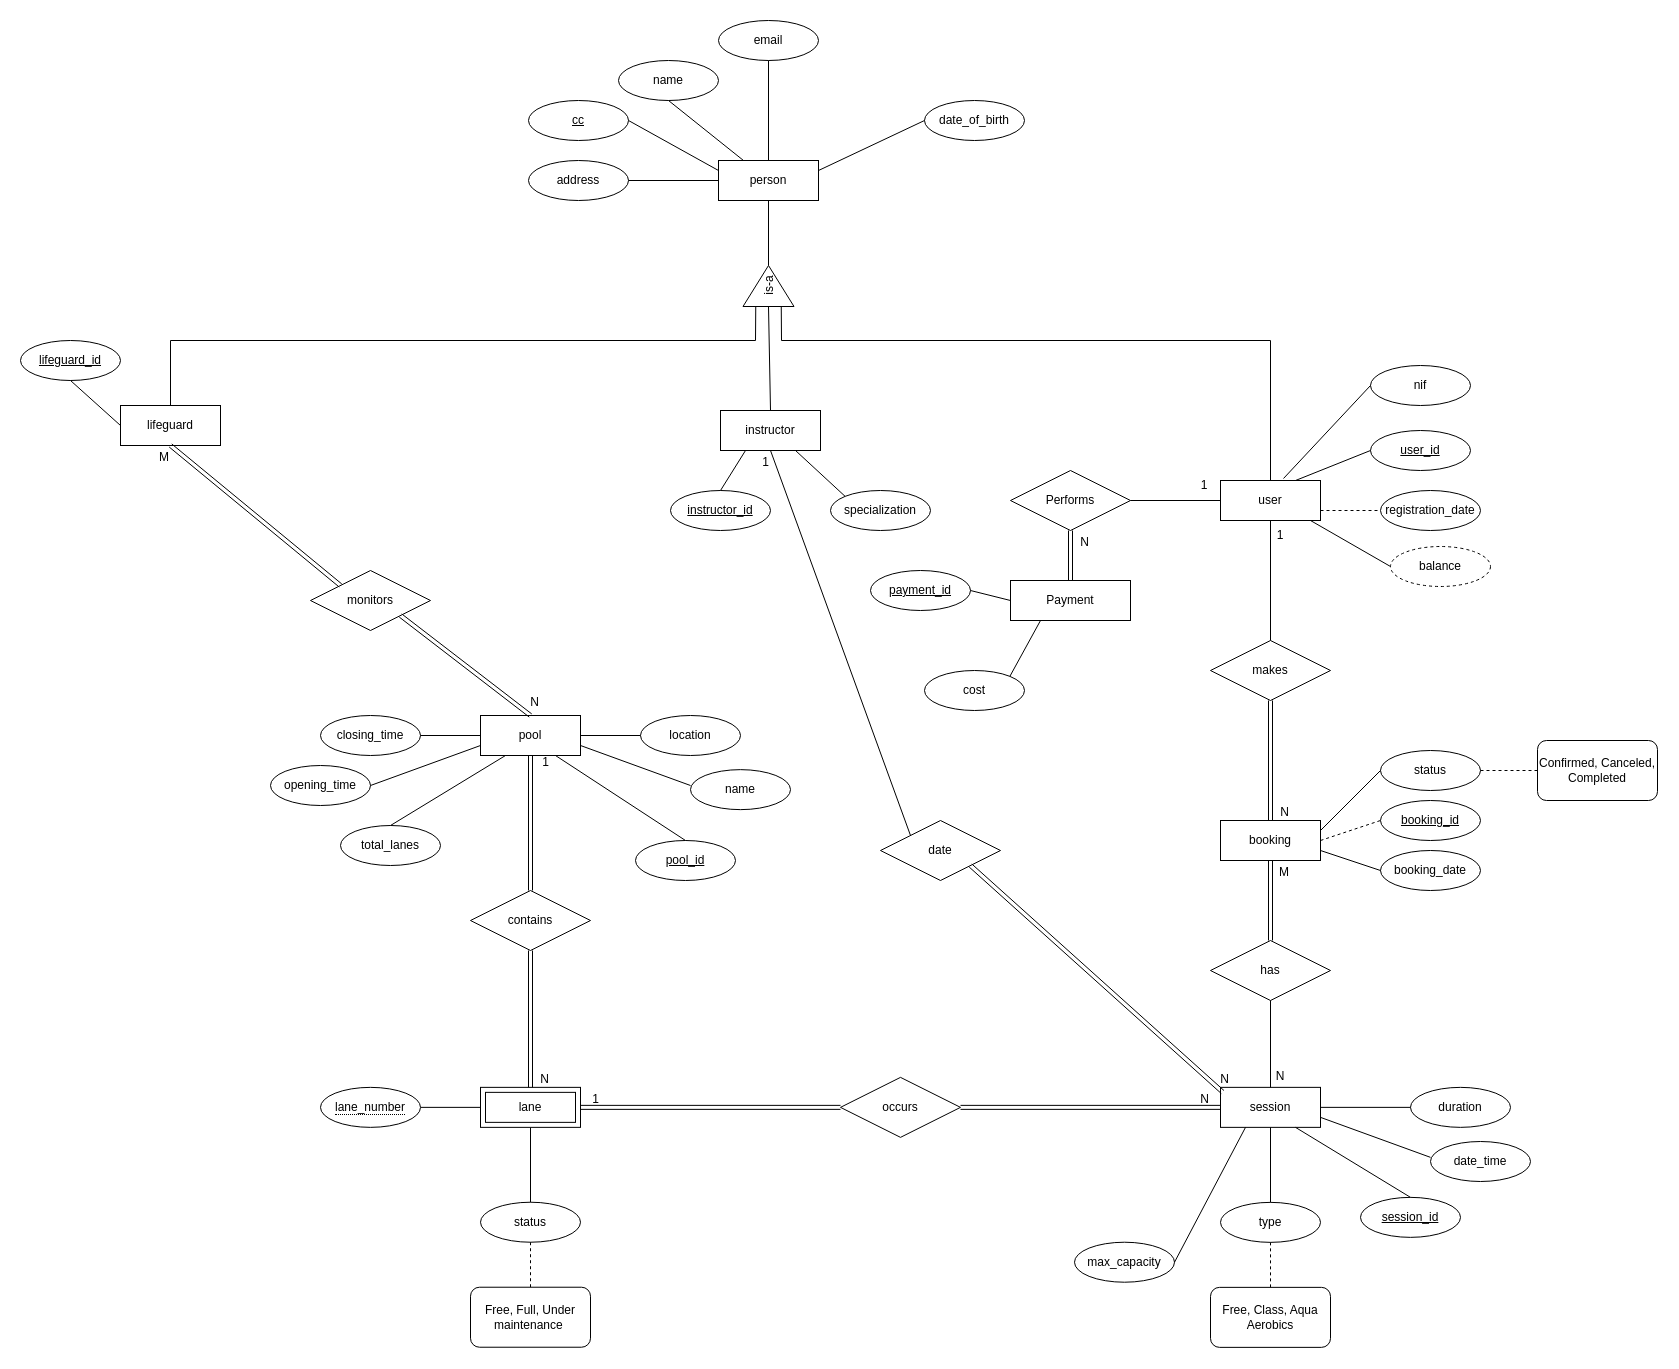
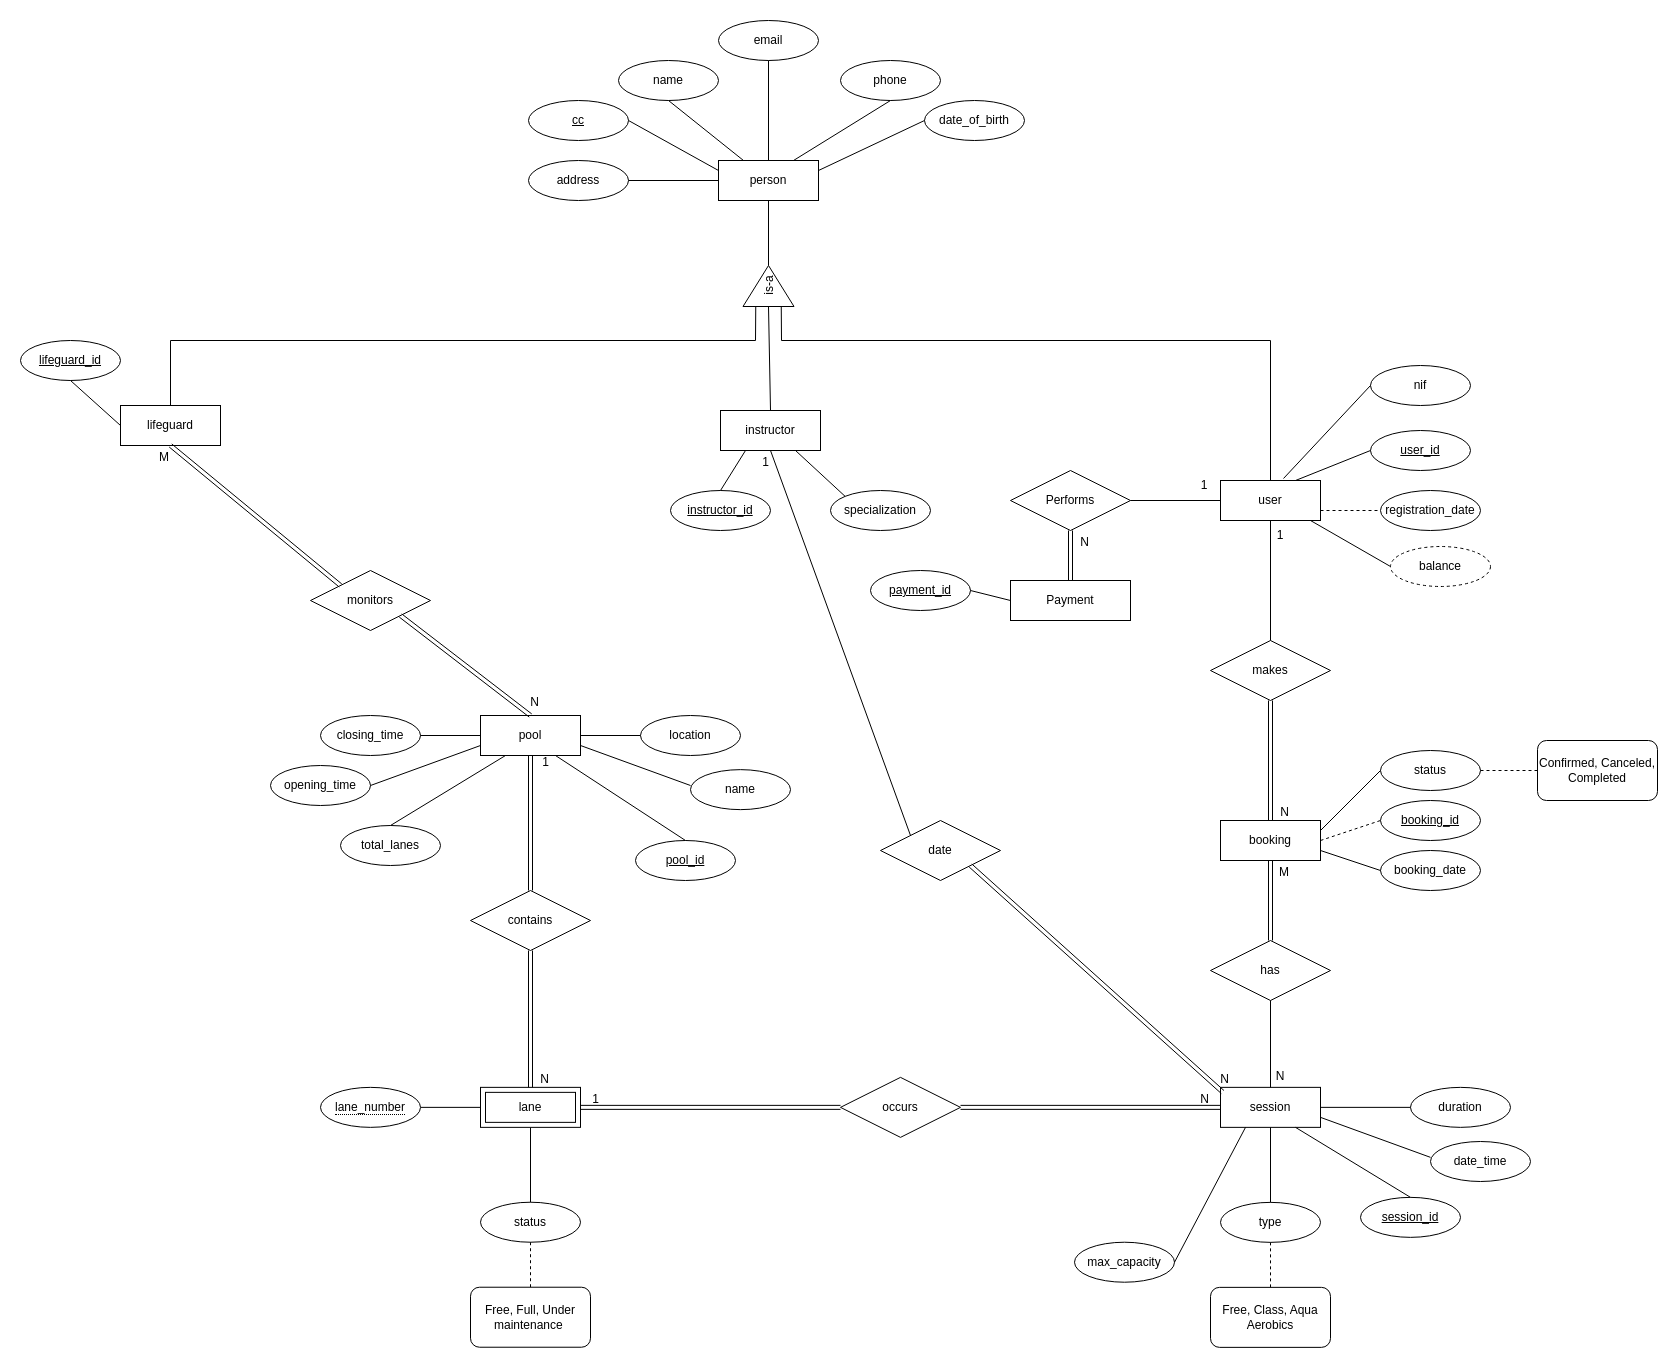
+ <mxCell id="88" value="phone" style="ellipse;whiteSpace=wrap;html=1;align=center;" parent="1" vertex="1"><mxGeometry x="840" y="60" width="100" height="40" as="geometry" /></mxCell>
+ <mxCell id="90" value="" style="endArrow=none;html=1;rounded=0;exitX=0.75;exitY=0;exitDx=0;exitDy=0;entryX=0.5;entryY=1;entryDx=0;entryDy=0;" parent="1" source="84" target="88" edge="1"><mxGeometry width="50" height="50" relative="1" as="geometry"><mxPoint x="838" y="200" as="sourcePoint" /><mxPoint x="888" y="150" as="targetPoint" /></mxGeometry></mxCell>
- <mxCell id="114" value="" style="endArrow=none;html=1;rounded=0;entryX=0.25;entryY=1;entryDx=0;entryDy=0;exitX=1;exitY=0;exitDx=0;exitDy=0;" parent="1" source="113" target="110" edge="1"><mxGeometry width="50" height="50" relative="1" as="geometry"><mxPoint x="1030" y="680" as="sourcePoint" /><mxPoint x="1030" y="620" as="targetPoint" /></mxGeometry></mxCell>
- <mxCell id="113" value="cost" style="ellipse;whiteSpace=wrap;html=1;align=center;" parent="1" vertex="1"><mxGeometry x="924" y="670" width="100" height="40" as="geometry" /></mxCell>
